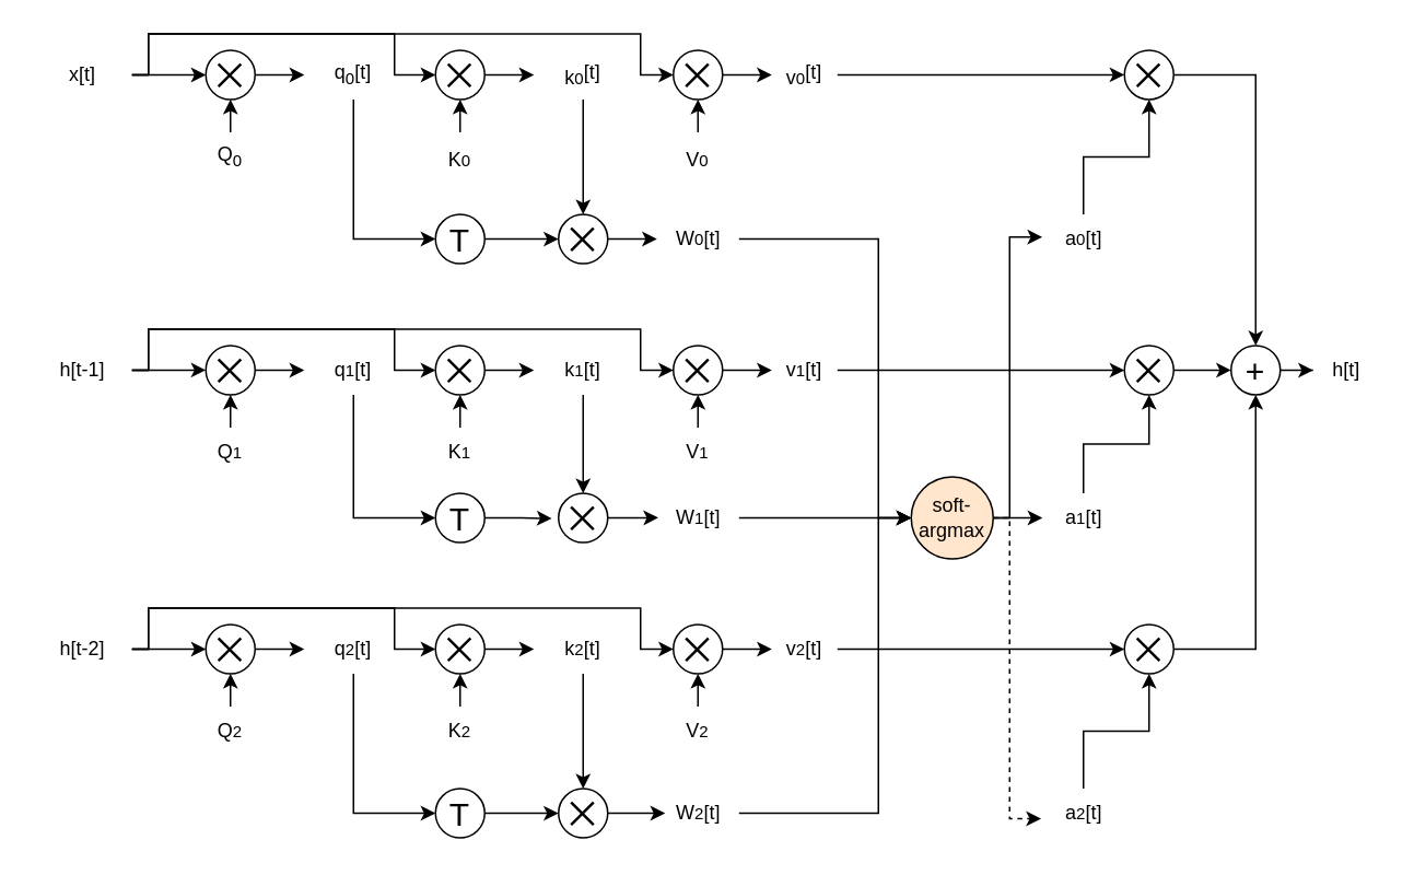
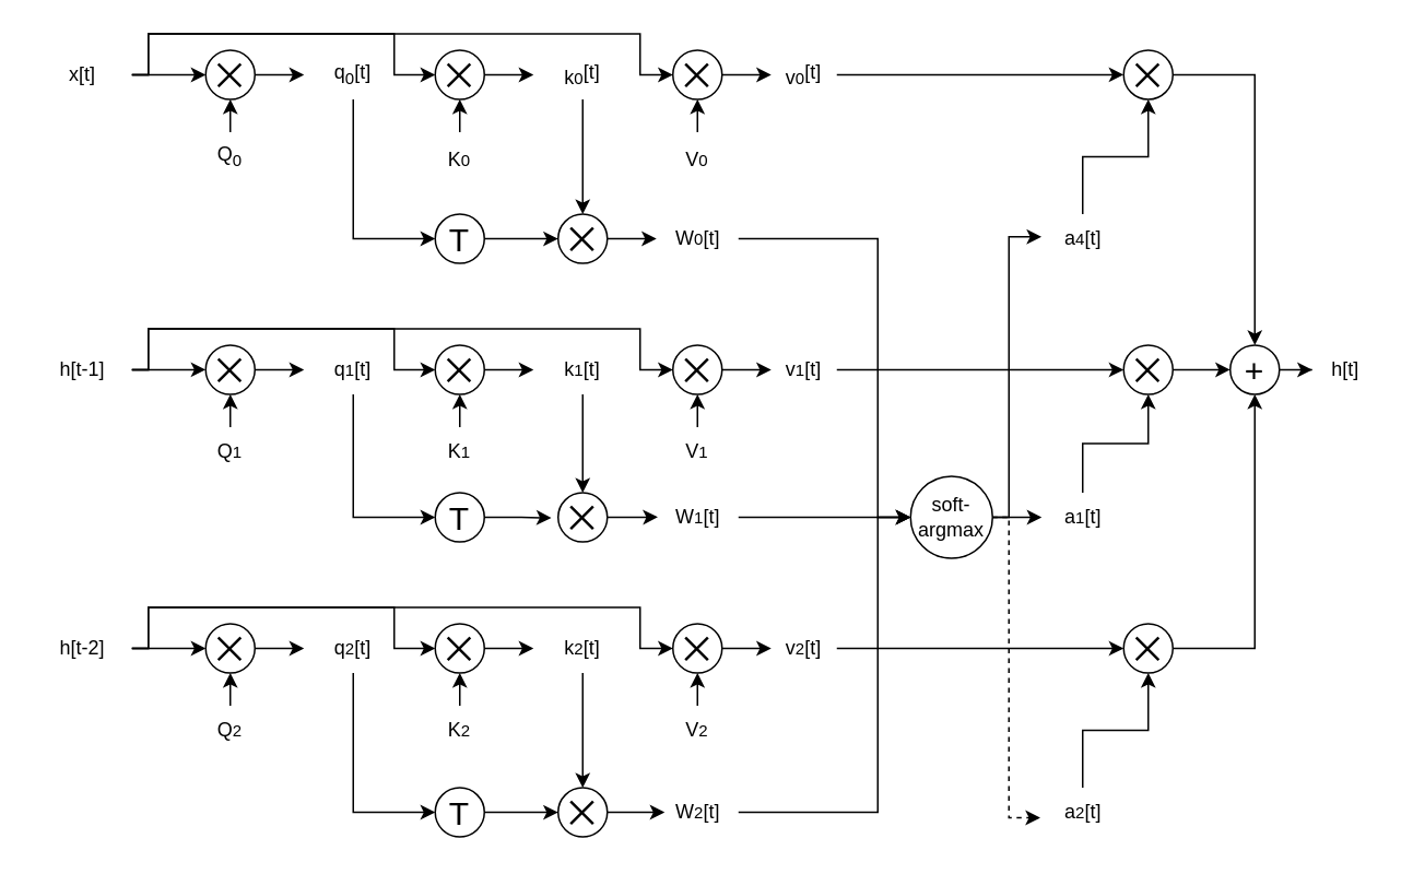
- <mxCell id="93" value="a&lt;span style=&quot;font-size: 10px;&quot;&gt;0&lt;/span&gt;[t]" style="text;html=1;align=center;verticalAlign=middle;resizable=0;points=[];autosize=1;strokeColor=none;fillColor=none;" vertex="1" parent="1"><mxGeometry x="635" y="130.04" width="50" height="30" as="geometry" /></mxCell>
+ <mxCell id="93" value="a&lt;span style=&quot;font-size: 10px;&quot;&gt;4&lt;/span&gt;[t]" style="text;html=1;align=center;verticalAlign=middle;resizable=0;points=[];autosize=1;strokeColor=none;fillColor=none;" vertex="1" parent="1"><mxGeometry x="635" y="130.04" width="50" height="30" as="geometry" /></mxCell>
- <mxCell id="87" value="&lt;font style=&quot;font-size: 12px;&quot;&gt;soft-argmax&lt;/font&gt;" style="ellipse;whiteSpace=wrap;html=1;aspect=fixed;fillColor=#ffe6cc;" vertex="1" parent="1"><mxGeometry x="555" y="290" width="50" height="50" as="geometry" /></mxCell>
+ <mxCell id="87" value="&lt;font style=&quot;font-size: 12px;&quot;&gt;soft-argmax&lt;/font&gt;" style="ellipse;whiteSpace=wrap;html=1;aspect=fixed;" vertex="1" parent="1"><mxGeometry x="555" y="290" width="50" height="50" as="geometry" /></mxCell>
